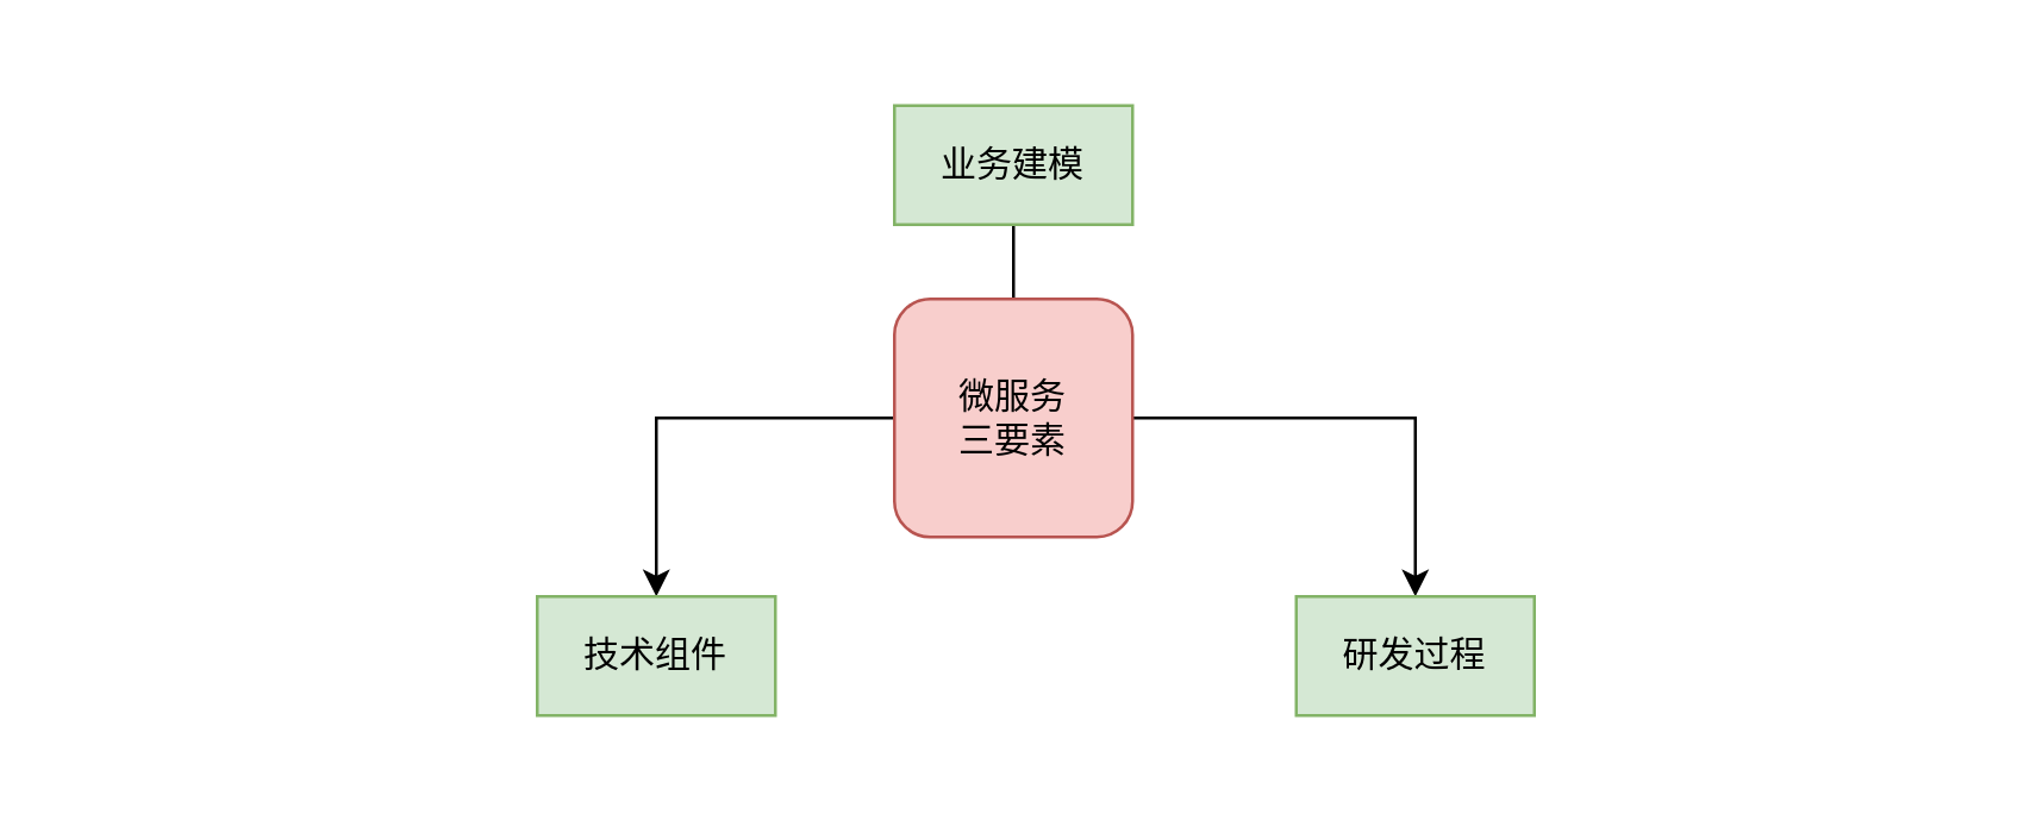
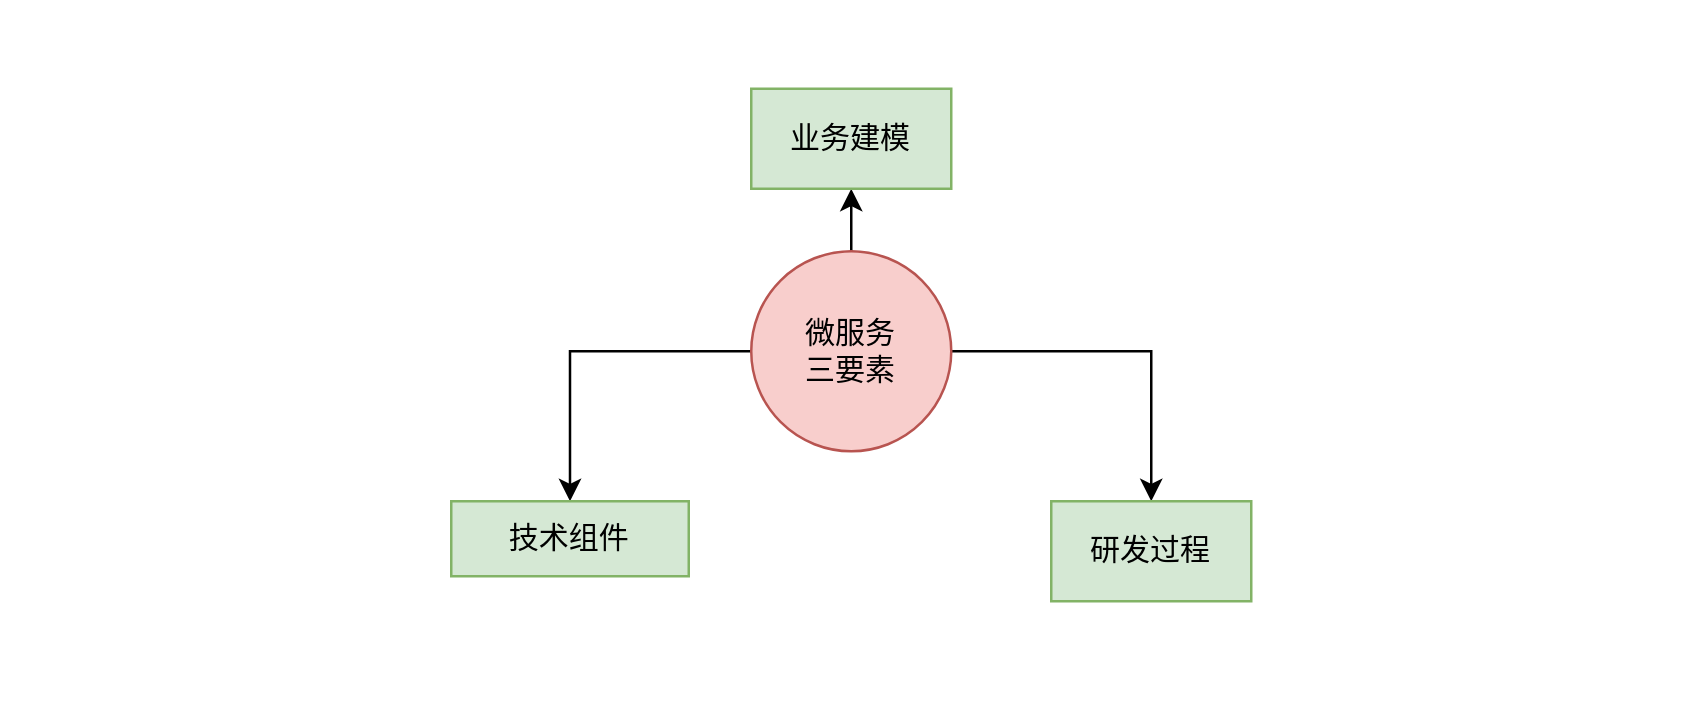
- <mxCell id="3" style="edgeStyle=orthogonalEdgeStyle;rounded=0;orthogonalLoop=1;jettySize=auto;html=1;entryX=0.5;entryY=1;entryDx=0;entryDy=0;endArrow=none;" edge="1" parent="1" source="6" target="7"><mxGeometry relative="1" as="geometry" /></mxCell>
+ <mxCell id="3" style="edgeStyle=orthogonalEdgeStyle;rounded=0;orthogonalLoop=1;jettySize=auto;html=1;entryX=0.5;entryY=1;entryDx=0;entryDy=0;" edge="1" parent="1" source="6" target="7"><mxGeometry relative="1" as="geometry" /></mxCell>
- <mxCell id="6" value="微服务&lt;br&gt;三要素" style="whiteSpace=wrap;html=1;aspect=fixed;fillColor=#f8cecc;strokeColor=#b85450;rounded=1;" vertex="1" parent="1"><mxGeometry x="300" y="100" width="80" height="80" as="geometry" /></mxCell>
+ <mxCell id="6" value="微服务&lt;br&gt;三要素" style="ellipse;whiteSpace=wrap;html=1;aspect=fixed;fillColor=#f8cecc;strokeColor=#b85450;" vertex="1" parent="1"><mxGeometry x="300" y="100" width="80" height="80" as="geometry" /></mxCell>
- <mxCell id="8" value="技术组件" style="rounded=0;whiteSpace=wrap;html=1;fillColor=#d5e8d4;strokeColor=#82b366;" vertex="1" parent="1"><mxGeometry x="180" y="200" width="80" height="40" as="geometry" /></mxCell>
+ <mxCell id="8" value="技术组件" style="rounded=0;whiteSpace=wrap;html=1;fillColor=#d5e8d4;strokeColor=#82b366;" vertex="1" parent="1"><mxGeometry x="180" y="200" width="95" height="30" as="geometry" /></mxCell>
- <mxCell id="9" value="研发过程" style="rounded=0;whiteSpace=wrap;html=1;fillColor=#d5e8d4;strokeColor=#82b366;" vertex="1" parent="1"><mxGeometry x="435" y="200" width="80" height="40" as="geometry" /></mxCell>
+ <mxCell id="9" value="研发过程" style="rounded=0;whiteSpace=wrap;html=1;fillColor=#d5e8d4;strokeColor=#82b366;" vertex="1" parent="1"><mxGeometry x="420" y="200" width="80" height="40" as="geometry" /></mxCell>
